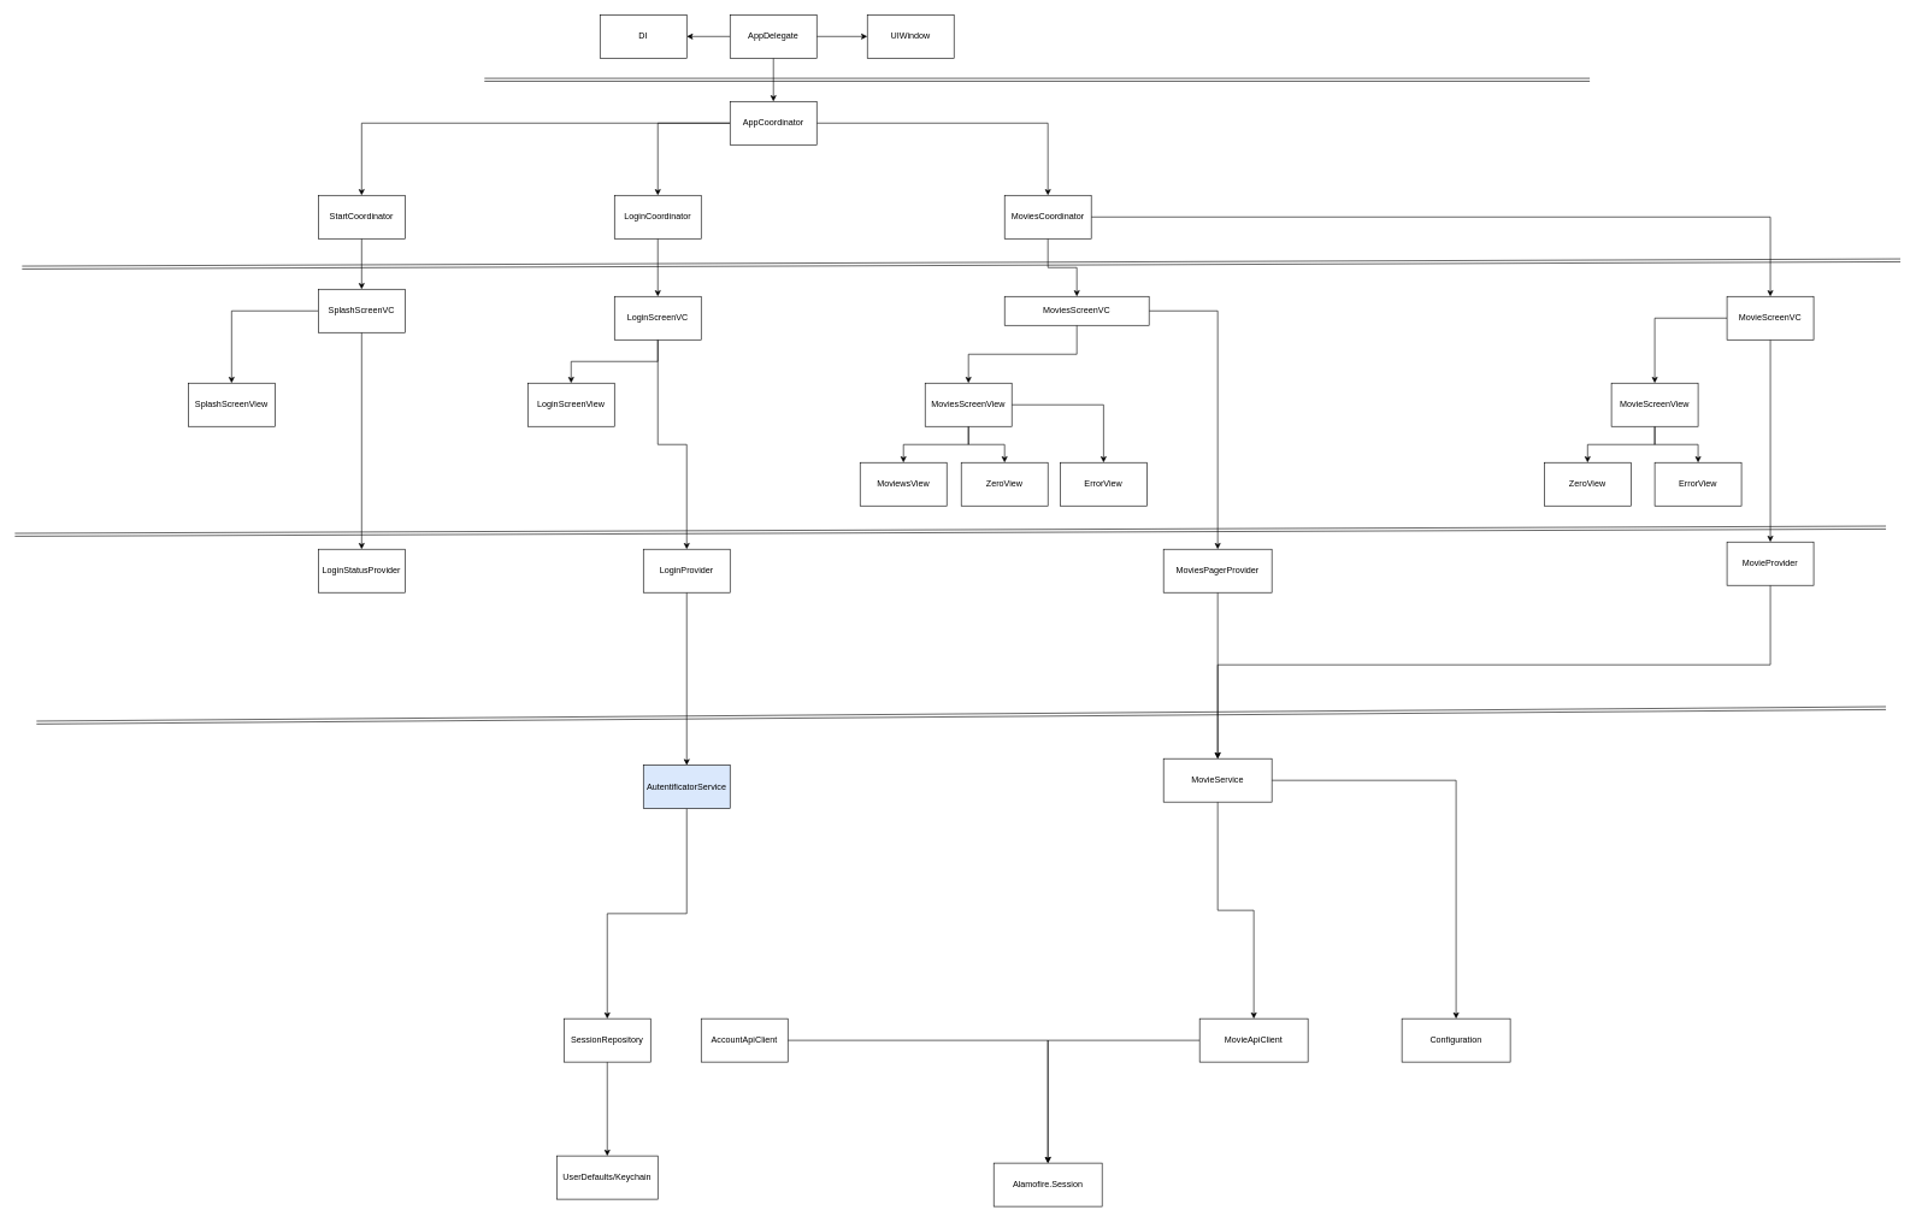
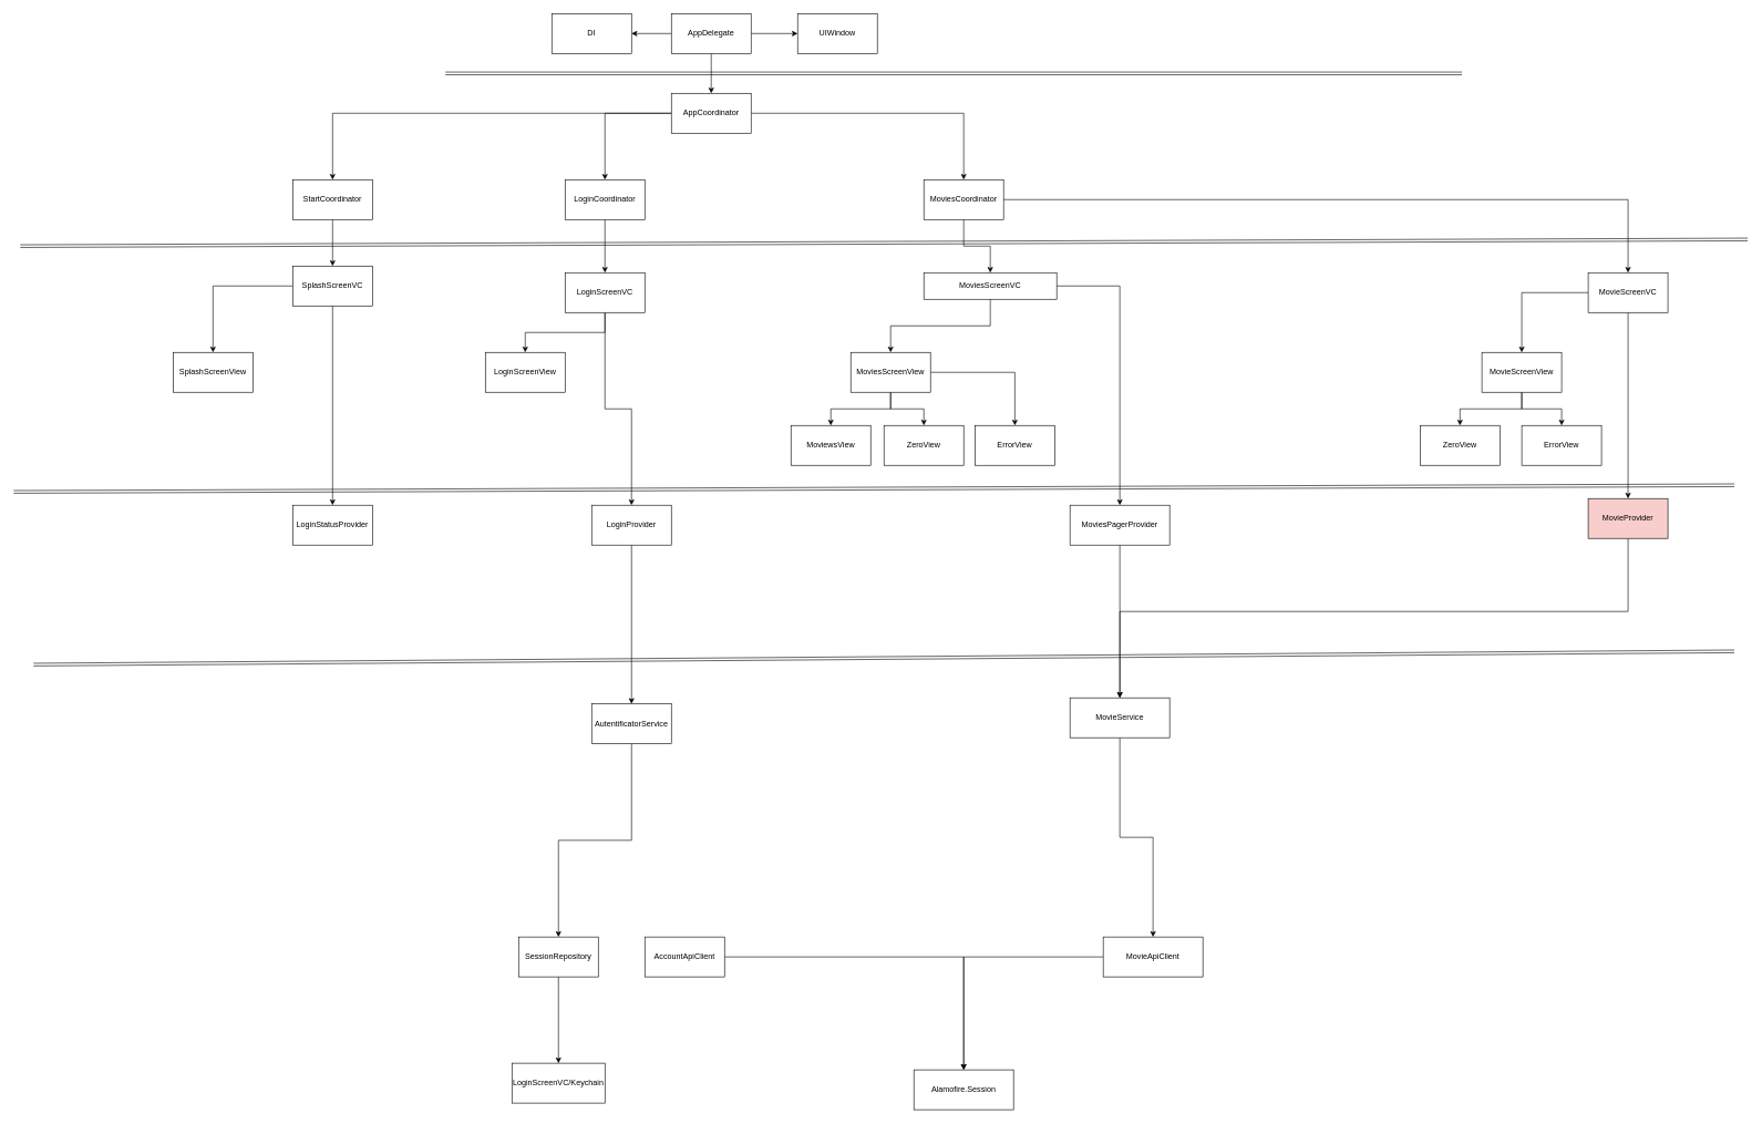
- <mxCell id="18" value="MovieProvider" style="rounded=0;whiteSpace=wrap;html=1;" vertex="1" parent="1"><mxGeometry x="2390" y="750" width="120" height="60" as="geometry" /></mxCell>
+ <mxCell id="18" value="MovieProvider" style="rounded=0;whiteSpace=wrap;html=1;fillColor=#f8cecc;" vertex="1" parent="1"><mxGeometry x="2390" y="750" width="120" height="60" as="geometry" /></mxCell>
- <mxCell id="27" value="" style="edgeStyle=orthogonalEdgeStyle;rounded=0;orthogonalLoop=1;jettySize=auto;html=1;" edge="1" parent="1" source="29" target="33"><mxGeometry relative="1" as="geometry" /></mxCell>
- <mxCell id="49" value="AutentificatorService" style="rounded=0;whiteSpace=wrap;html=1;fillColor=#dae8fc;" vertex="1" parent="1"><mxGeometry x="890" y="1059" width="120" height="60" as="geometry" /></mxCell>
+ <mxCell id="49" value="AutentificatorService" style="rounded=0;whiteSpace=wrap;html=1;" vertex="1" parent="1"><mxGeometry x="890" y="1059" width="120" height="60" as="geometry" /></mxCell>
- <mxCell id="33" value="Configuration" style="rounded=0;whiteSpace=wrap;html=1;" vertex="1" parent="1"><mxGeometry x="1940" y="1410" width="150" height="60" as="geometry" /></mxCell>
- <mxCell id="54" value="UserDefaults/Keychain" style="rounded=0;whiteSpace=wrap;html=1;" vertex="1" parent="1"><mxGeometry x="770" y="1600" width="140" height="60" as="geometry" /></mxCell>
+ <mxCell id="54" value="LoginScreenVC/Keychain" style="rounded=0;whiteSpace=wrap;html=1;" vertex="1" parent="1"><mxGeometry x="770" y="1600" width="140" height="60" as="geometry" /></mxCell>
